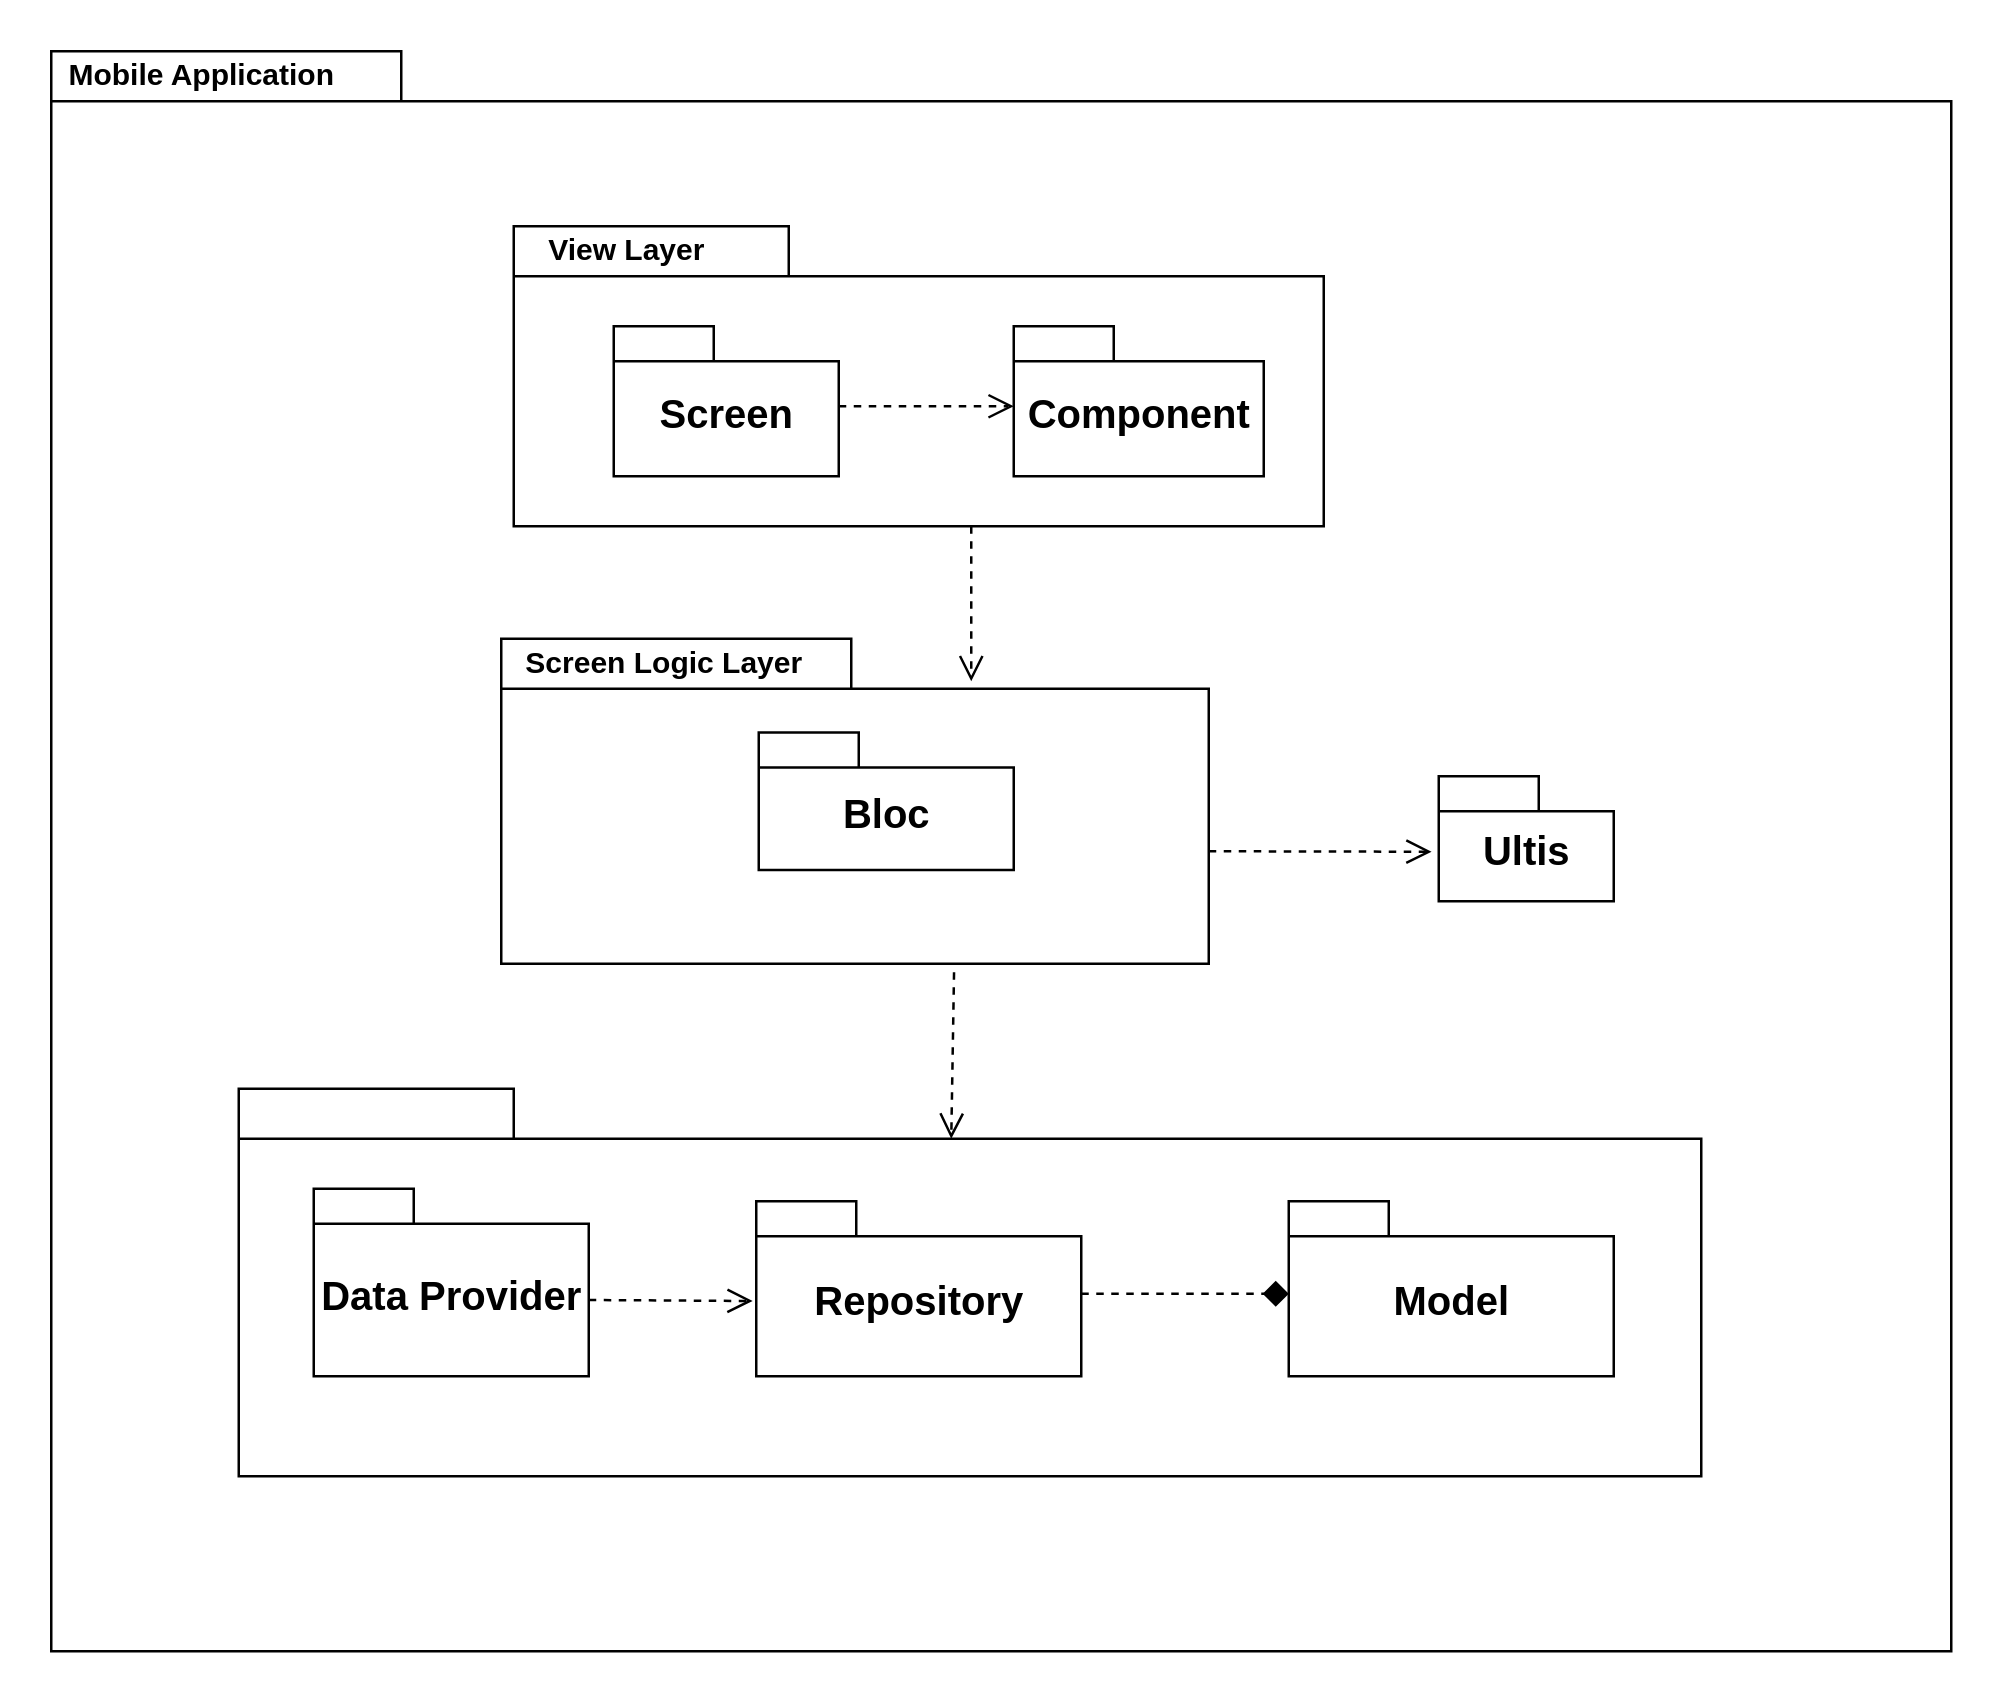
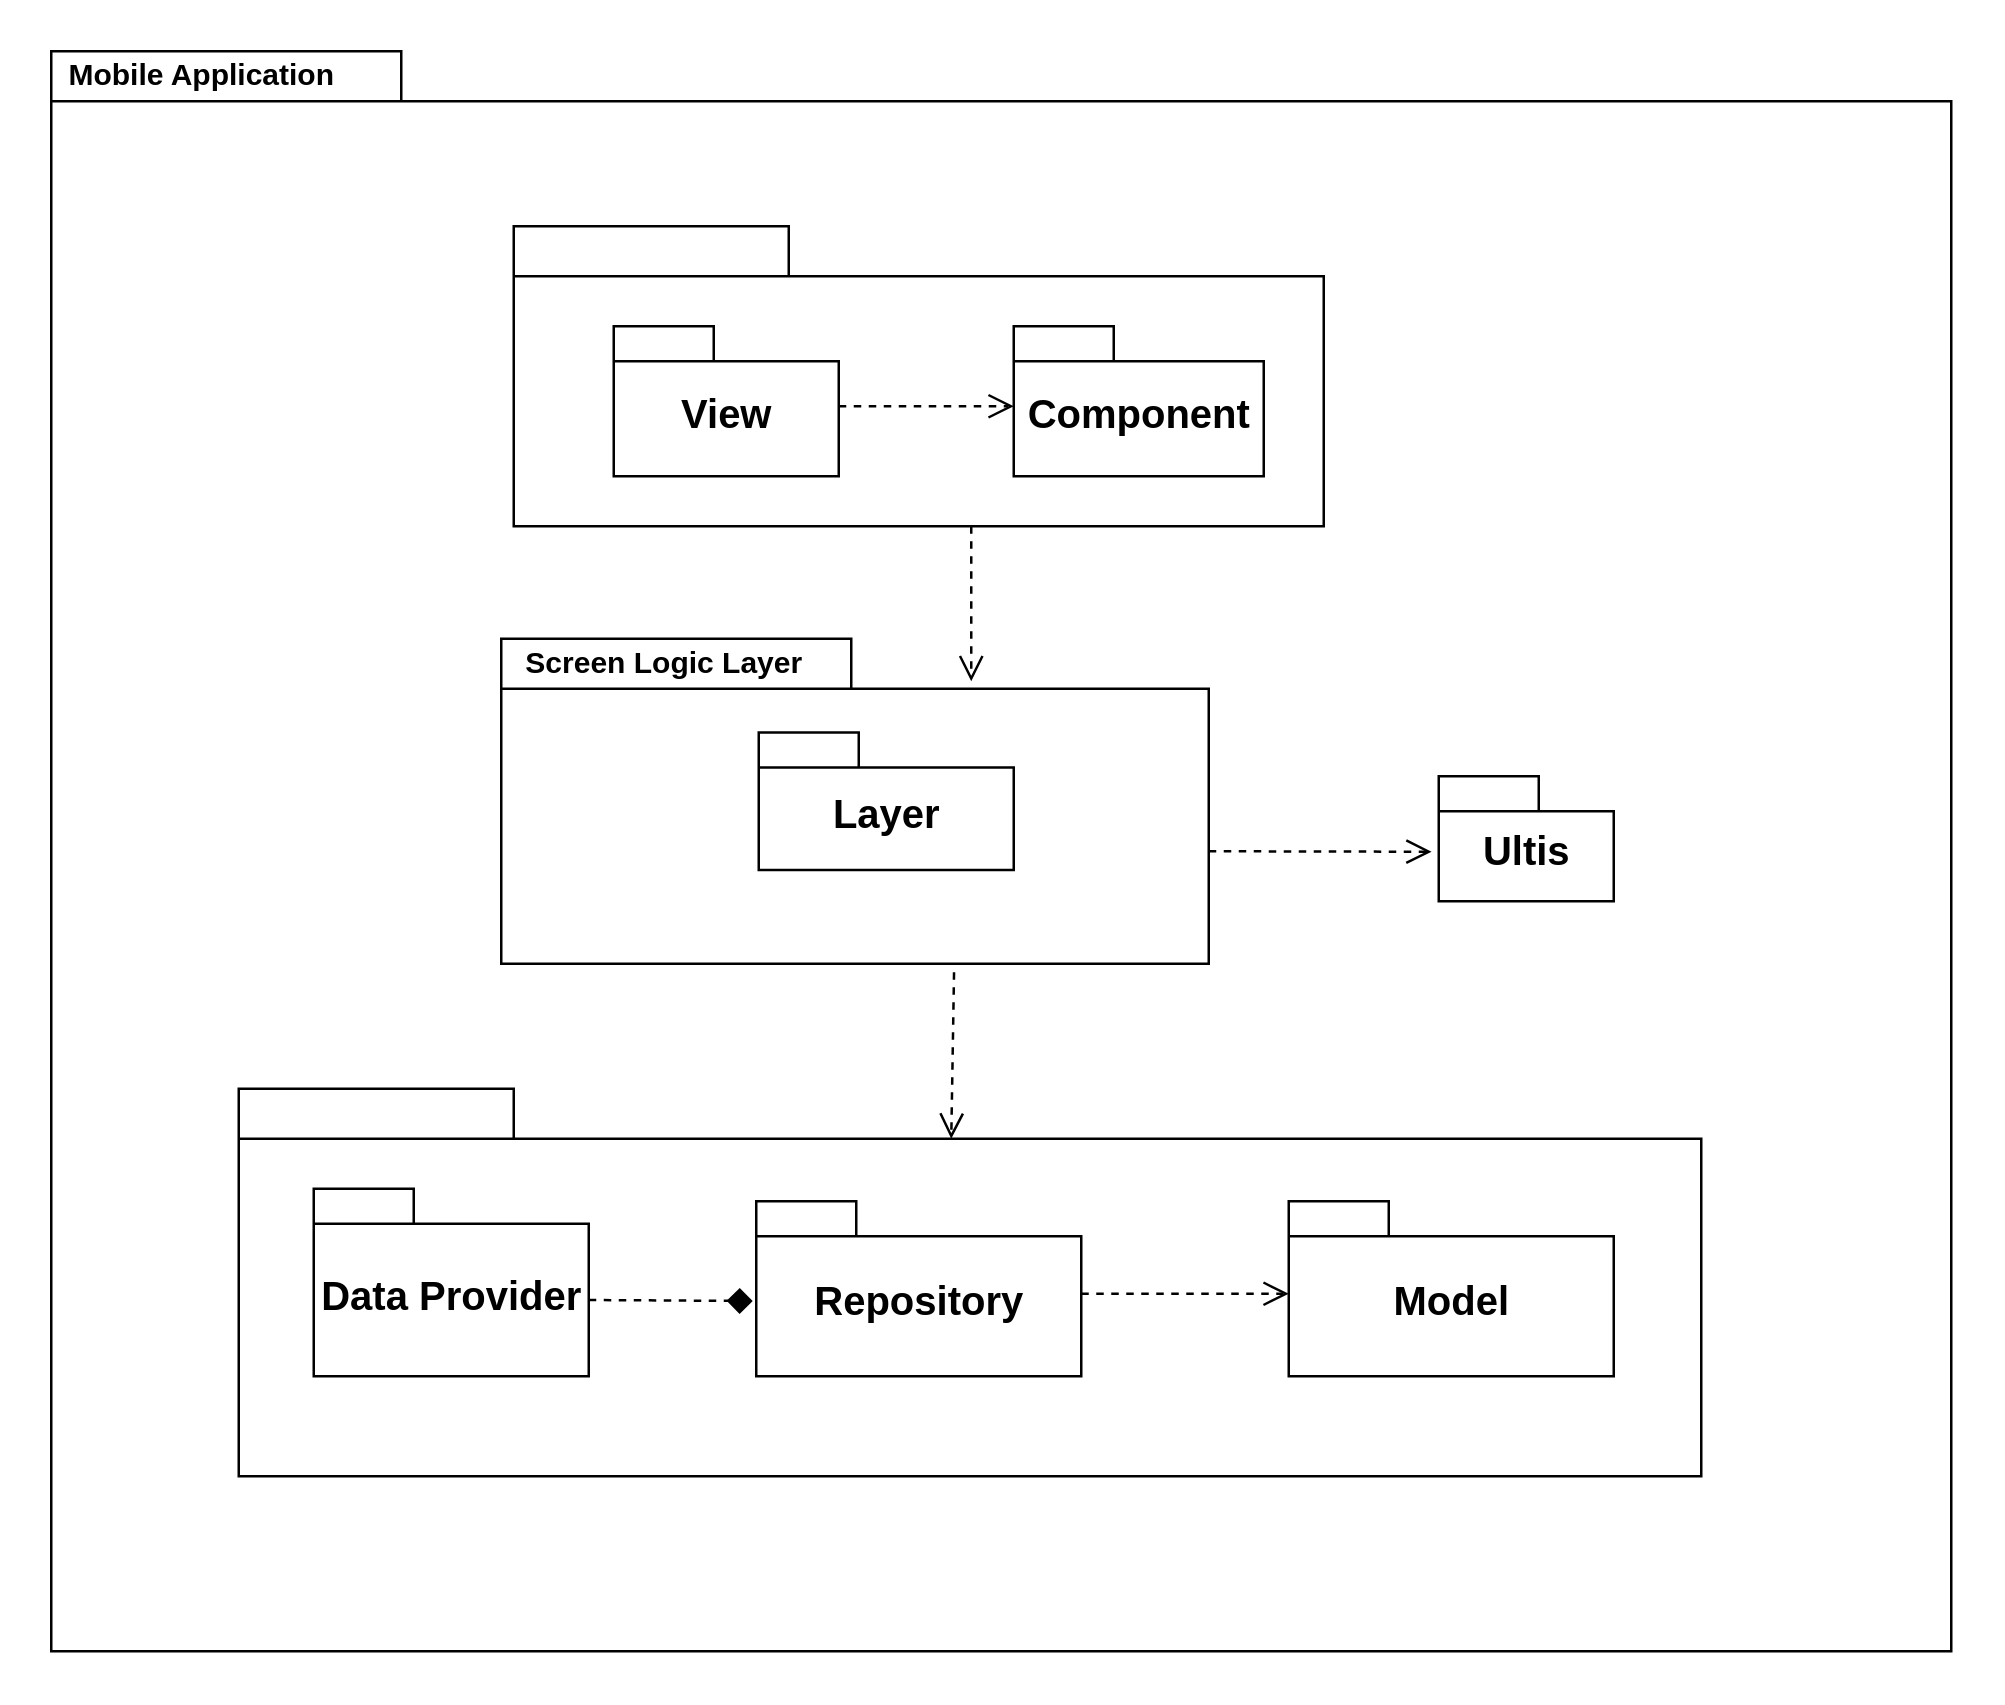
- <mxCell id="4" value="&lt;b&gt;View Layer&lt;/b&gt;" style="text;html=1;align=center;verticalAlign=middle;resizable=0;points=[];autosize=1;" vertex="1" parent="1"><mxGeometry x="210" y="90" width="80" height="20" as="geometry" /></mxCell>
- <mxCell id="5" value="Screen" style="shape=folder;fontStyle=1;spacingTop=10;tabWidth=40;tabHeight=14;tabPosition=left;html=1;fontSize=16;" vertex="1" parent="1"><mxGeometry x="245" y="130" width="90" height="60" as="geometry" /></mxCell>
+ <mxCell id="5" value="View" style="shape=folder;fontStyle=1;spacingTop=10;tabWidth=40;tabHeight=14;tabPosition=left;html=1;fontSize=16;" vertex="1" parent="1"><mxGeometry x="245" y="130" width="90" height="60" as="geometry" /></mxCell>
- <mxCell id="9" value="Bloc" style="shape=folder;fontStyle=1;spacingTop=10;tabWidth=40;tabHeight=14;tabPosition=left;html=1;fontSize=16;" vertex="1" parent="1"><mxGeometry x="303" y="292.5" width="102" height="55" as="geometry" /></mxCell>
+ <mxCell id="9" value="Layer" style="shape=folder;fontStyle=1;spacingTop=10;tabWidth=40;tabHeight=14;tabPosition=left;html=1;fontSize=16;" vertex="1" parent="1"><mxGeometry x="303" y="292.5" width="102" height="55" as="geometry" /></mxCell>
- <mxCell id="19" value="" style="html=1;verticalAlign=bottom;endArrow=diamond;dashed=1;endSize=8;exitX=0;exitY=0;exitDx=130;exitDy=37;exitPerimeter=0;entryX=0;entryY=0;entryDx=0;entryDy=37;entryPerimeter=0;" edge="1" parent="1" source="13" target="16"><mxGeometry relative="1" as="geometry"><mxPoint x="435" y="542" as="sourcePoint" /><mxPoint x="465.57" y="606.2" as="targetPoint" /></mxGeometry></mxCell>
+ <mxCell id="19" value="" style="html=1;verticalAlign=bottom;endArrow=open;dashed=1;endSize=8;exitX=0;exitY=0;exitDx=130;exitDy=37;exitPerimeter=0;entryX=0;entryY=0;entryDx=0;entryDy=37;entryPerimeter=0;" edge="1" parent="1" source="13" target="16"><mxGeometry relative="1" as="geometry"><mxPoint x="435" y="542" as="sourcePoint" /><mxPoint x="465.57" y="606.2" as="targetPoint" /></mxGeometry></mxCell>
- <mxCell id="18" value="" style="html=1;verticalAlign=bottom;endArrow=open;dashed=1;endSize=8;entryX=-0.011;entryY=0.57;entryDx=0;entryDy=0;entryPerimeter=0;exitX=0;exitY=0;exitDx=110;exitDy=44.5;exitPerimeter=0;" edge="1" parent="1" source="12" target="13"><mxGeometry relative="1" as="geometry"><mxPoint x="314.996" y="465.07" as="sourcePoint" /><mxPoint x="316.2" y="535" as="targetPoint" /></mxGeometry></mxCell>
+ <mxCell id="18" value="" style="html=1;verticalAlign=bottom;endArrow=diamond;dashed=1;endSize=8;entryX=-0.011;entryY=0.57;entryDx=0;entryDy=0;entryPerimeter=0;exitX=0;exitY=0;exitDx=110;exitDy=44.5;exitPerimeter=0;" edge="1" parent="1" source="12" target="13"><mxGeometry relative="1" as="geometry"><mxPoint x="314.996" y="465.07" as="sourcePoint" /><mxPoint x="316.2" y="535" as="targetPoint" /></mxGeometry></mxCell>
